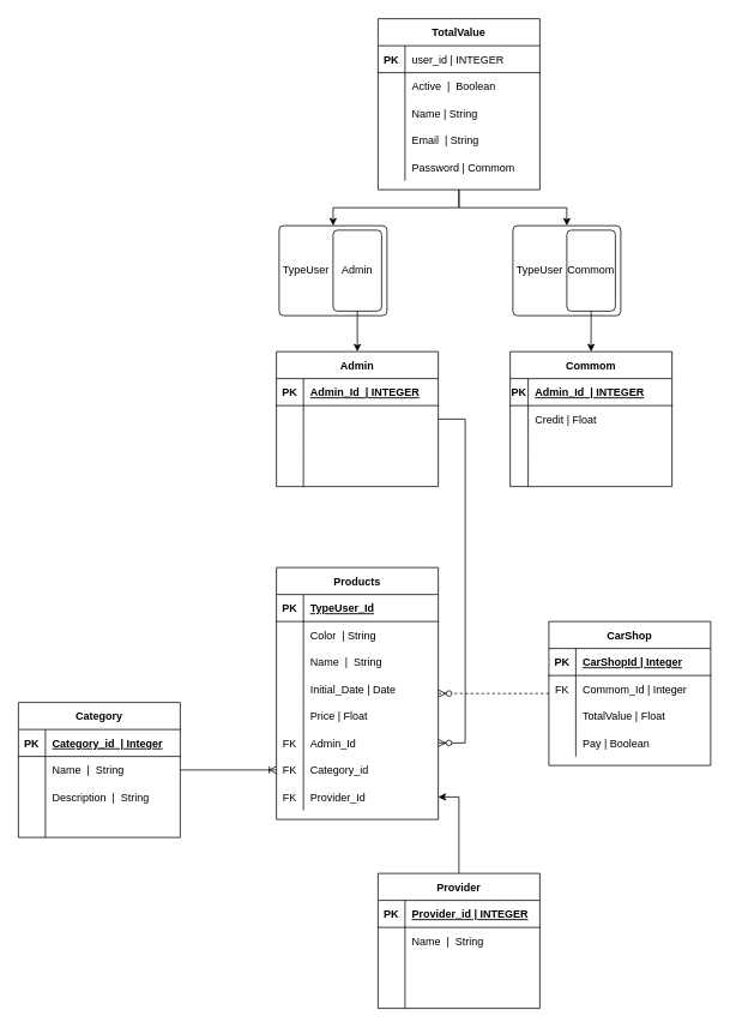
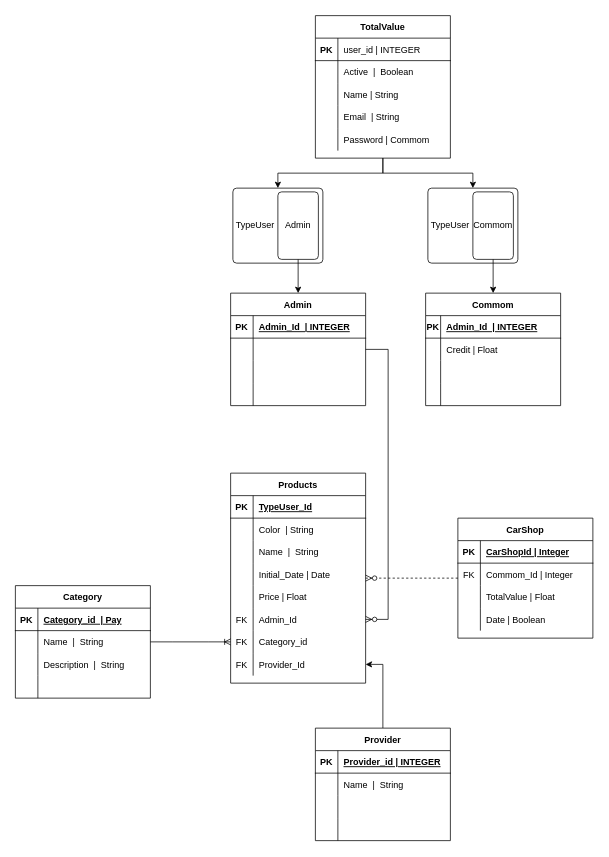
- <mxCell id="83" value="Category_id  | Integer" style="shape=partialRectangle;connectable=0;fillColor=none;top=0;left=0;bottom=0;right=0;align=left;spacingLeft=6;fontStyle=5;overflow=hidden;" vertex="1" parent="81"><mxGeometry x="30" width="150" height="30" as="geometry"><mxRectangle width="150" height="30" as="alternateBounds" /></mxGeometry></mxCell>
+ <mxCell id="83" value="Category_id  | Pay" style="shape=partialRectangle;connectable=0;fillColor=none;top=0;left=0;bottom=0;right=0;align=left;spacingLeft=6;fontStyle=5;overflow=hidden;" vertex="1" parent="81"><mxGeometry x="30" width="150" height="30" as="geometry"><mxRectangle width="150" height="30" as="alternateBounds" /></mxGeometry></mxCell>
- <mxCell id="120" value="Pay | Boolean" style="shape=partialRectangle;connectable=0;fillColor=none;top=0;left=0;bottom=0;right=0;align=left;spacingLeft=6;overflow=hidden;" vertex="1" parent="118"><mxGeometry x="30" width="150" height="30" as="geometry"><mxRectangle width="150" height="30" as="alternateBounds" /></mxGeometry></mxCell>
+ <mxCell id="120" value="Date | Boolean" style="shape=partialRectangle;connectable=0;fillColor=none;top=0;left=0;bottom=0;right=0;align=left;spacingLeft=6;overflow=hidden;" vertex="1" parent="118"><mxGeometry x="30" width="150" height="30" as="geometry"><mxRectangle width="150" height="30" as="alternateBounds" /></mxGeometry></mxCell>
